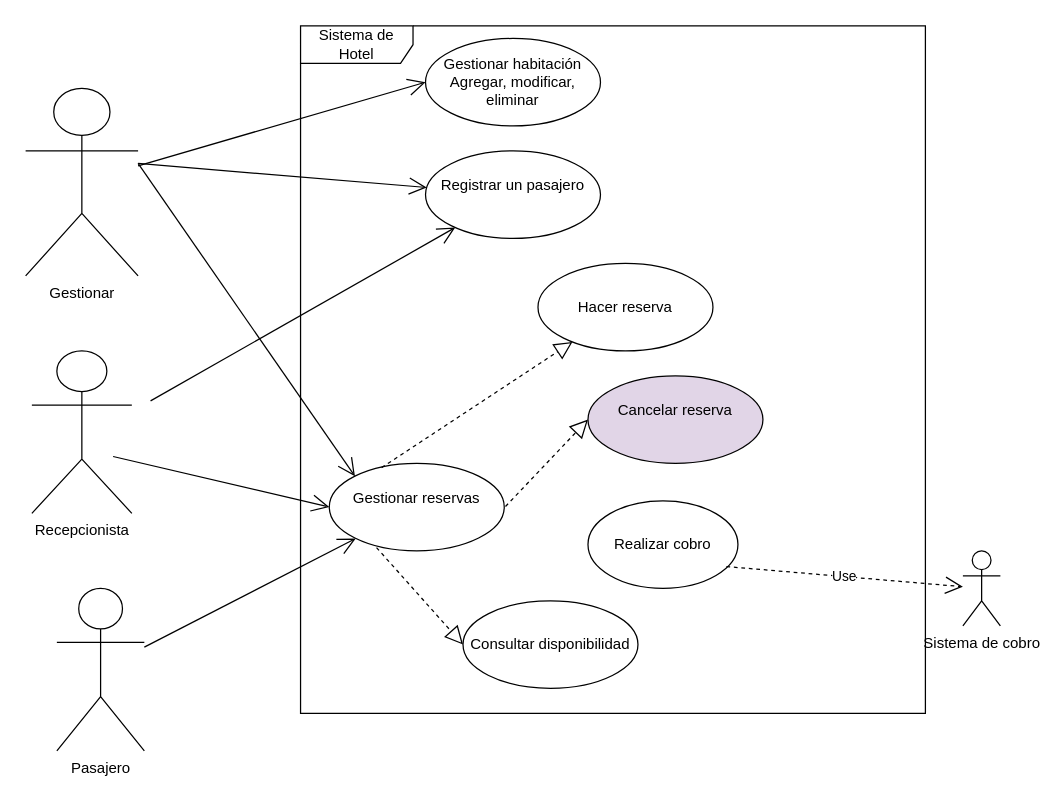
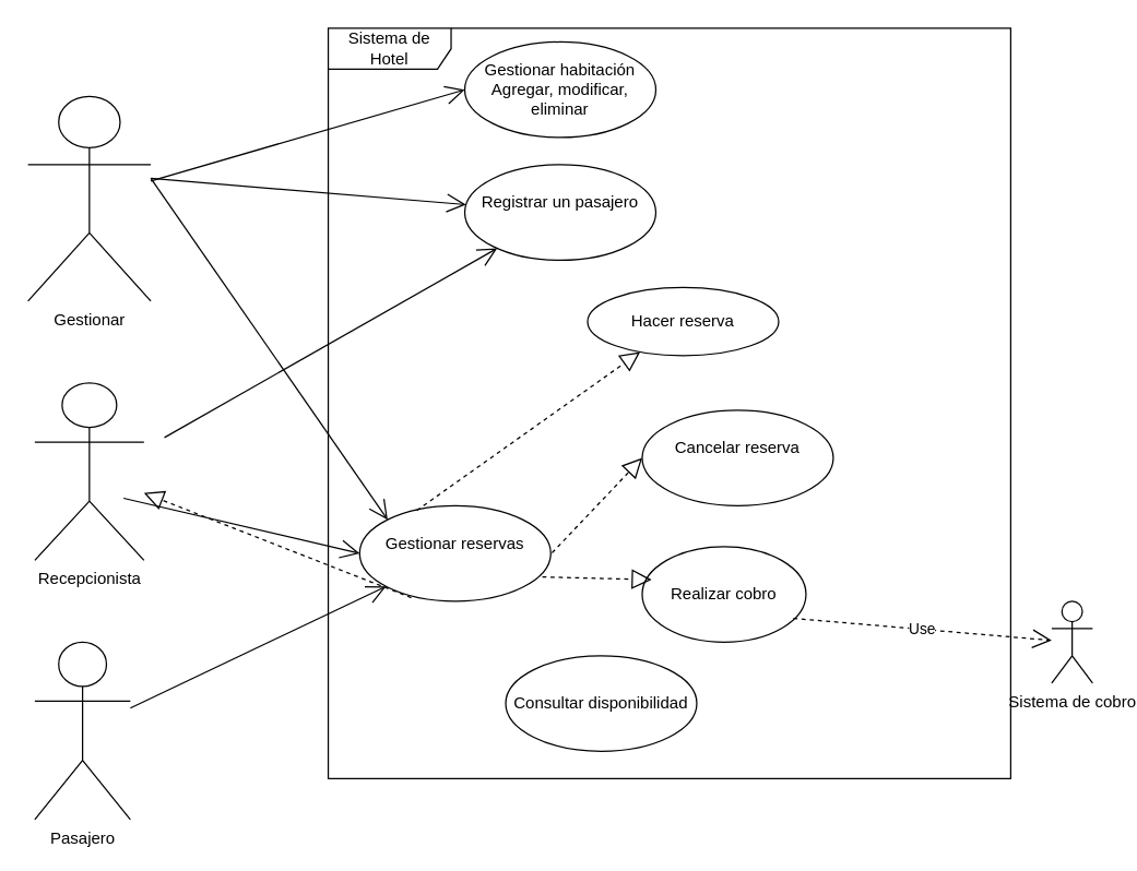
- <mxCell id="19" value="Hacer reserva" style="ellipse;whiteSpace=wrap;html=1;" parent="1" vertex="1"><mxGeometry x="430" y="210" width="140" height="70" as="geometry" /></mxCell>
+ <mxCell id="19" value="Hacer reserva" style="ellipse;whiteSpace=wrap;html=1;" parent="1" vertex="1"><mxGeometry x="430" y="210" width="140" height="50" as="geometry" /></mxCell>
- <mxCell id="13" value="Cancelar reserva&lt;div&gt;&lt;br&gt;&lt;/div&gt;" style="ellipse;whiteSpace=wrap;html=1;fillColor=#e1d5e7;" parent="1" vertex="1"><mxGeometry x="470" y="300" width="140" height="70" as="geometry" /></mxCell>
+ <mxCell id="13" value="Cancelar reserva&lt;div&gt;&lt;br&gt;&lt;/div&gt;" style="ellipse;whiteSpace=wrap;html=1;" parent="1" vertex="1"><mxGeometry x="470" y="300" width="140" height="70" as="geometry" /></mxCell>
+ <mxCell id="18" value="" style="endArrow=block;dashed=1;endFill=0;endSize=12;html=1;rounded=0;entryX=0.057;entryY=0.346;entryDx=0;entryDy=0;entryPerimeter=0;exitX=0.956;exitY=0.746;exitDx=0;exitDy=0;exitPerimeter=0;" parent="1" source="5" target="17" edge="1"><mxGeometry width="160" relative="1" as="geometry"><mxPoint x="350" y="440" as="sourcePoint" /><mxPoint x="510" y="440" as="targetPoint" /></mxGeometry></mxCell>
- <mxCell id="15" value="" style="endArrow=block;dashed=1;endFill=0;endSize=12;html=1;rounded=0;exitX=0.27;exitY=0.963;exitDx=0;exitDy=0;entryX=0;entryY=0.5;entryDx=0;entryDy=0;exitPerimeter=0;" parent="1" source="5" target="14" edge="1"><mxGeometry width="160" relative="1" as="geometry"><mxPoint x="350" y="320" as="sourcePoint" /><mxPoint x="510" y="320" as="targetPoint" /></mxGeometry></mxCell>
+ <mxCell id="15" value="" style="endArrow=block;dashed=1;endFill=0;endSize=12;html=1;rounded=0;exitX=0.27;exitY=0.963;exitDx=0;exitDy=0;exitPerimeter=0;" parent="1" source="5" target="9" edge="1"><mxGeometry width="160" relative="1" as="geometry"><mxPoint x="350" y="320" as="sourcePoint" /><mxPoint x="510" y="320" as="targetPoint" /></mxGeometry></mxCell>
- <mxCell id="8" value="Pasajero&lt;div&gt;&lt;br&gt;&lt;/div&gt;" style="shape=umlActor;verticalLabelPosition=bottom;verticalAlign=top;html=1;" parent="1" vertex="1"><mxGeometry x="45" y="470" width="70" height="130" as="geometry" /></mxCell>
+ <mxCell id="8" value="Pasajero&lt;div&gt;&lt;br&gt;&lt;/div&gt;" style="shape=umlActor;verticalLabelPosition=bottom;verticalAlign=top;html=1;" parent="1" vertex="1"><mxGeometry x="25" y="470" width="70" height="130" as="geometry" /></mxCell>
